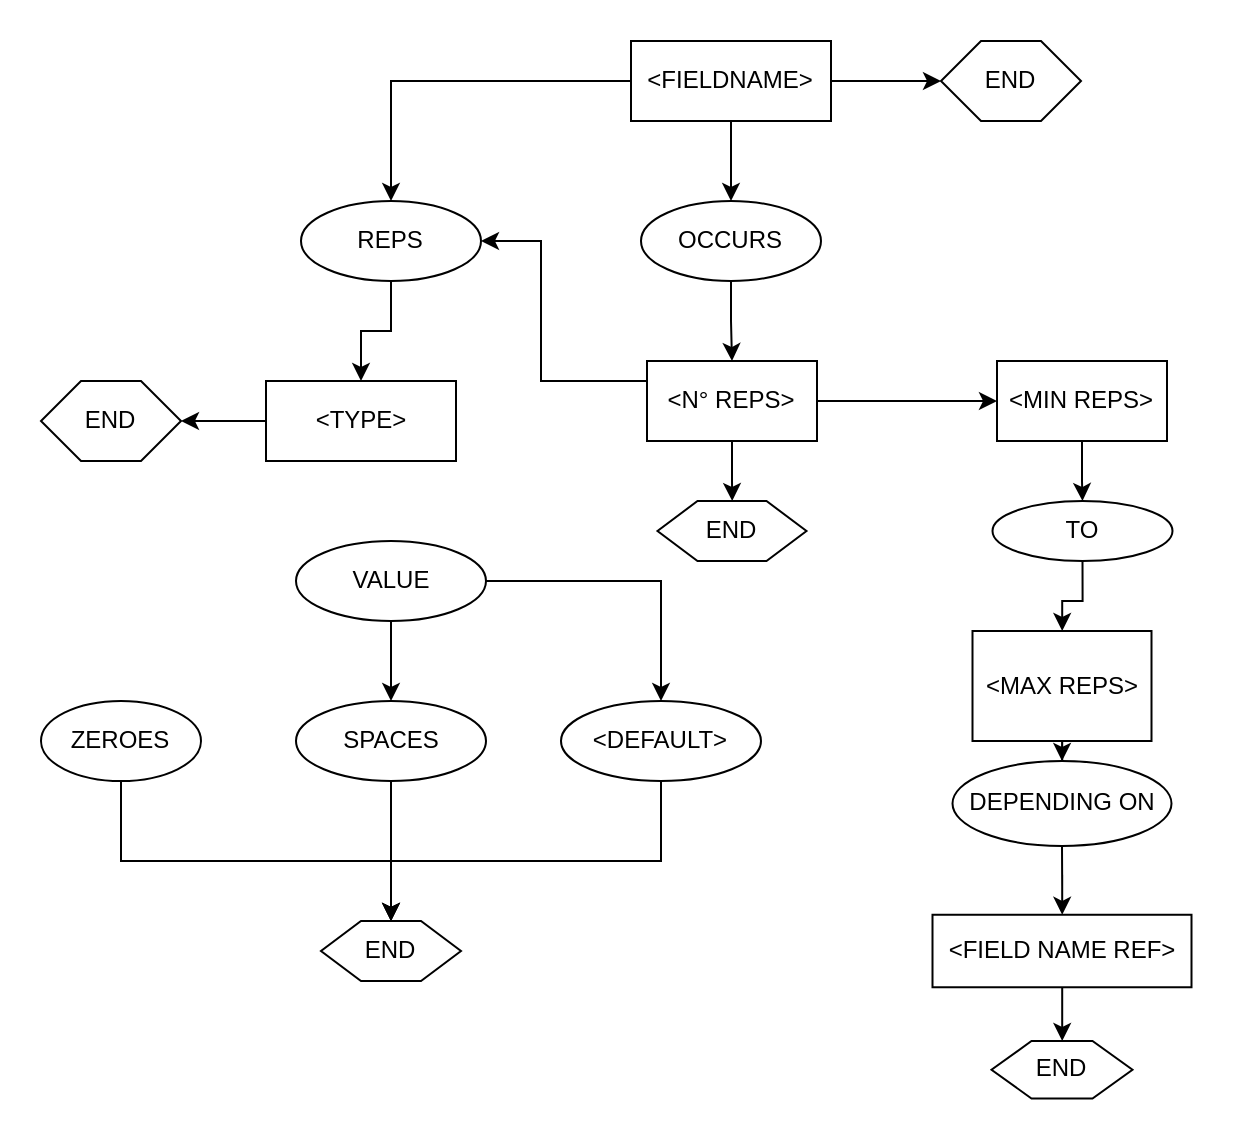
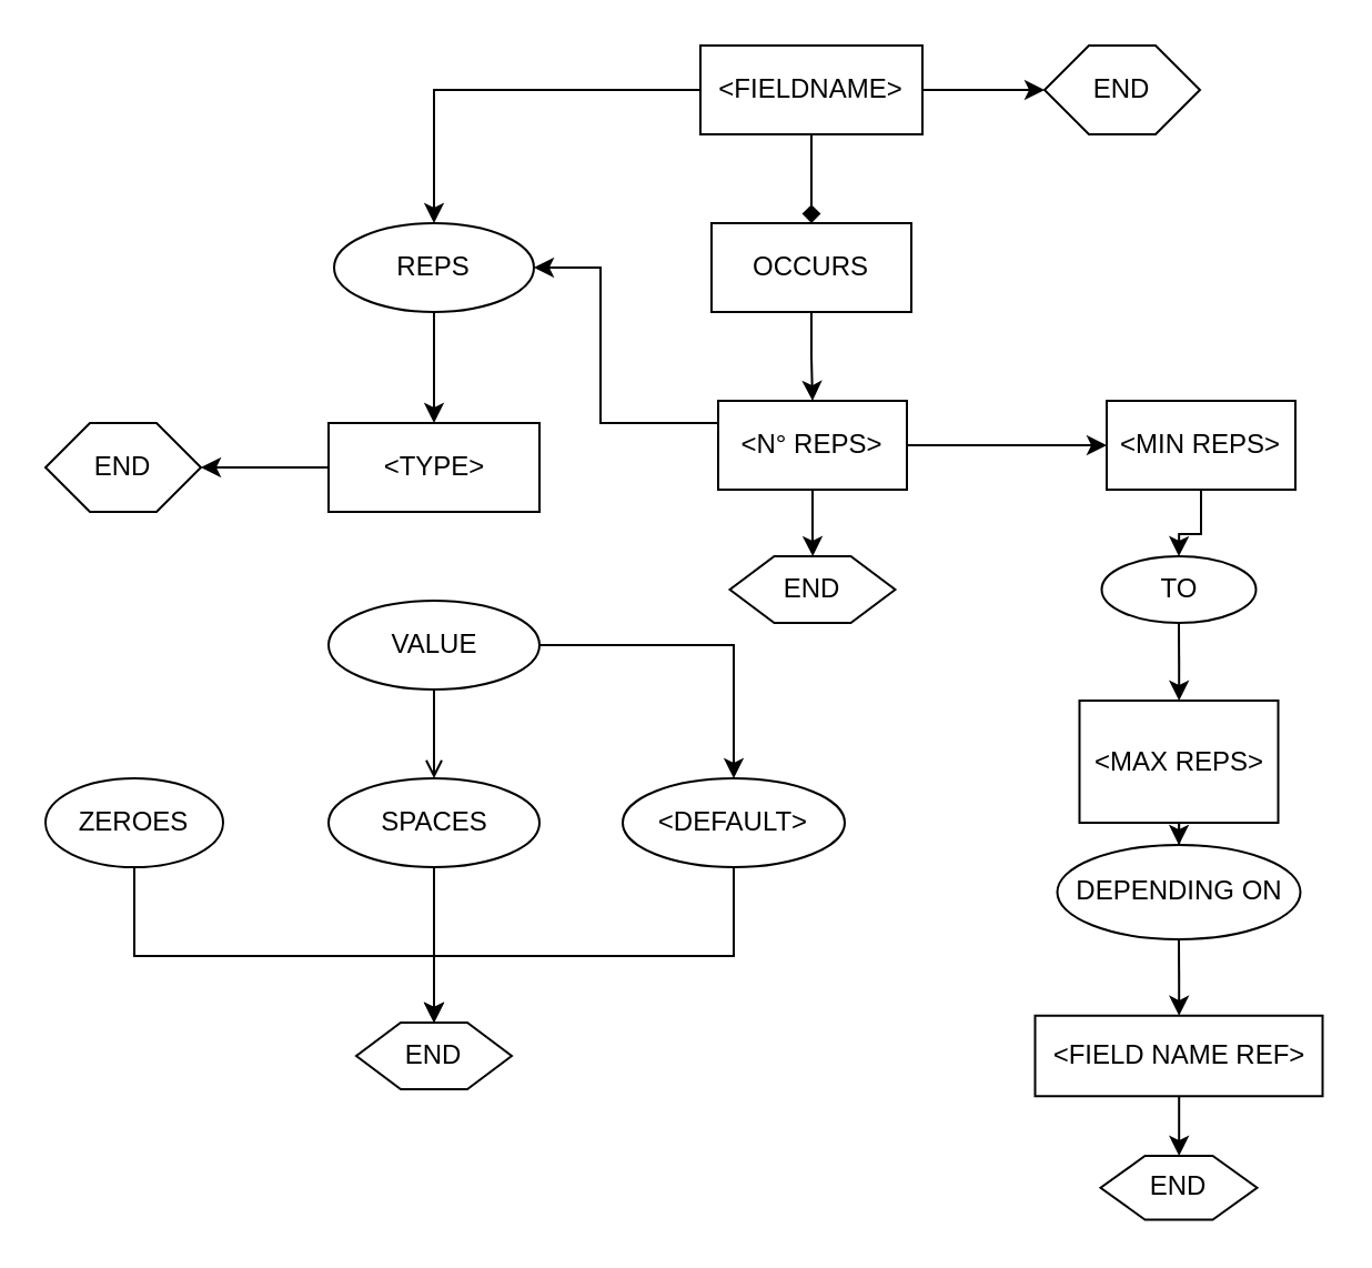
- <mxCell id="3" value="" style="edgeStyle=orthogonalEdgeStyle;rounded=0;orthogonalLoop=1;jettySize=auto;html=1;" edge="1" parent="1" source="5" target="9"><mxGeometry relative="1" as="geometry" /></mxCell>
+ <mxCell id="3" value="" style="edgeStyle=orthogonalEdgeStyle;rounded=0;orthogonalLoop=1;jettySize=auto;html=1;endArrow=diamond;" edge="1" parent="1" source="5" target="9"><mxGeometry relative="1" as="geometry" /></mxCell>
- <mxCell id="9" value="OCCURS" style="ellipse;whiteSpace=wrap;html=1;rounded=0;" vertex="1" parent="1"><mxGeometry x="320" y="100" width="90" height="40" as="geometry" /></mxCell>
+ <mxCell id="9" value="OCCURS" style="whiteSpace=wrap;html=1;rounded=0;" vertex="1" parent="1"><mxGeometry x="320" y="100" width="90" height="40" as="geometry" /></mxCell>
- <mxCell id="15" value="&amp;lt;TYPE&amp;gt;" style="whiteSpace=wrap;html=1;rounded=0;" vertex="1" parent="1"><mxGeometry x="132.5" y="190" width="95" height="40" as="geometry" /></mxCell>
+ <mxCell id="15" value="&amp;lt;TYPE&amp;gt;" style="whiteSpace=wrap;html=1;rounded=0;" vertex="1" parent="1"><mxGeometry x="147.5" y="190" width="95" height="40" as="geometry" /></mxCell>
- <mxCell id="32" value="TO" style="ellipse;whiteSpace=wrap;html=1;rounded=0;" vertex="1" parent="1"><mxGeometry x="495.75" y="250" width="90" height="30" as="geometry" /></mxCell>
+ <mxCell id="32" value="TO" style="ellipse;whiteSpace=wrap;html=1;rounded=0;" vertex="1" parent="1"><mxGeometry x="495.75" y="250" width="69.5" height="30" as="geometry" /></mxCell>
- <mxCell id="16" value="" style="edgeStyle=orthogonalEdgeStyle;rounded=0;orthogonalLoop=1;jettySize=auto;html=1;" edge="1" parent="1" source="18" target="22"><mxGeometry relative="1" as="geometry" /></mxCell>
+ <mxCell id="16" value="" style="edgeStyle=orthogonalEdgeStyle;rounded=0;orthogonalLoop=1;jettySize=auto;html=1;endArrow=open;" edge="1" parent="1" source="18" target="22"><mxGeometry relative="1" as="geometry" /></mxCell>
